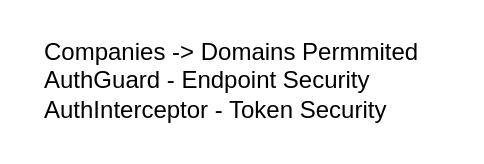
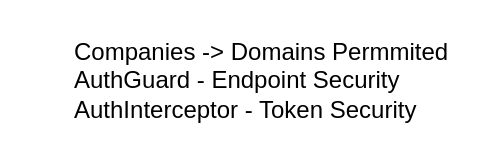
- <mxCell id="2" value="Companies -&amp;gt; Domains Permmited&lt;br&gt;AuthGuard - Endpoint Security&lt;br&gt;AuthInterceptor - Token Security" style="text;html=1;align=left;verticalAlign=middle;resizable=0;points=[];autosize=1;" vertex="1" parent="1"><mxGeometry x="20" y="20" width="200" height="40" as="geometry" /></mxCell>
+ <mxCell id="2" value="Companies -&amp;gt; Domains Permmited&lt;br&gt;AuthGuard - Endpoint Security&lt;br&gt;AuthInterceptor - Token Security" style="text;html=1;align=left;verticalAlign=middle;resizable=0;points=[];autosize=1;" vertex="1" parent="1"><mxGeometry x="35" y="20" width="200" height="40" as="geometry" /></mxCell>
